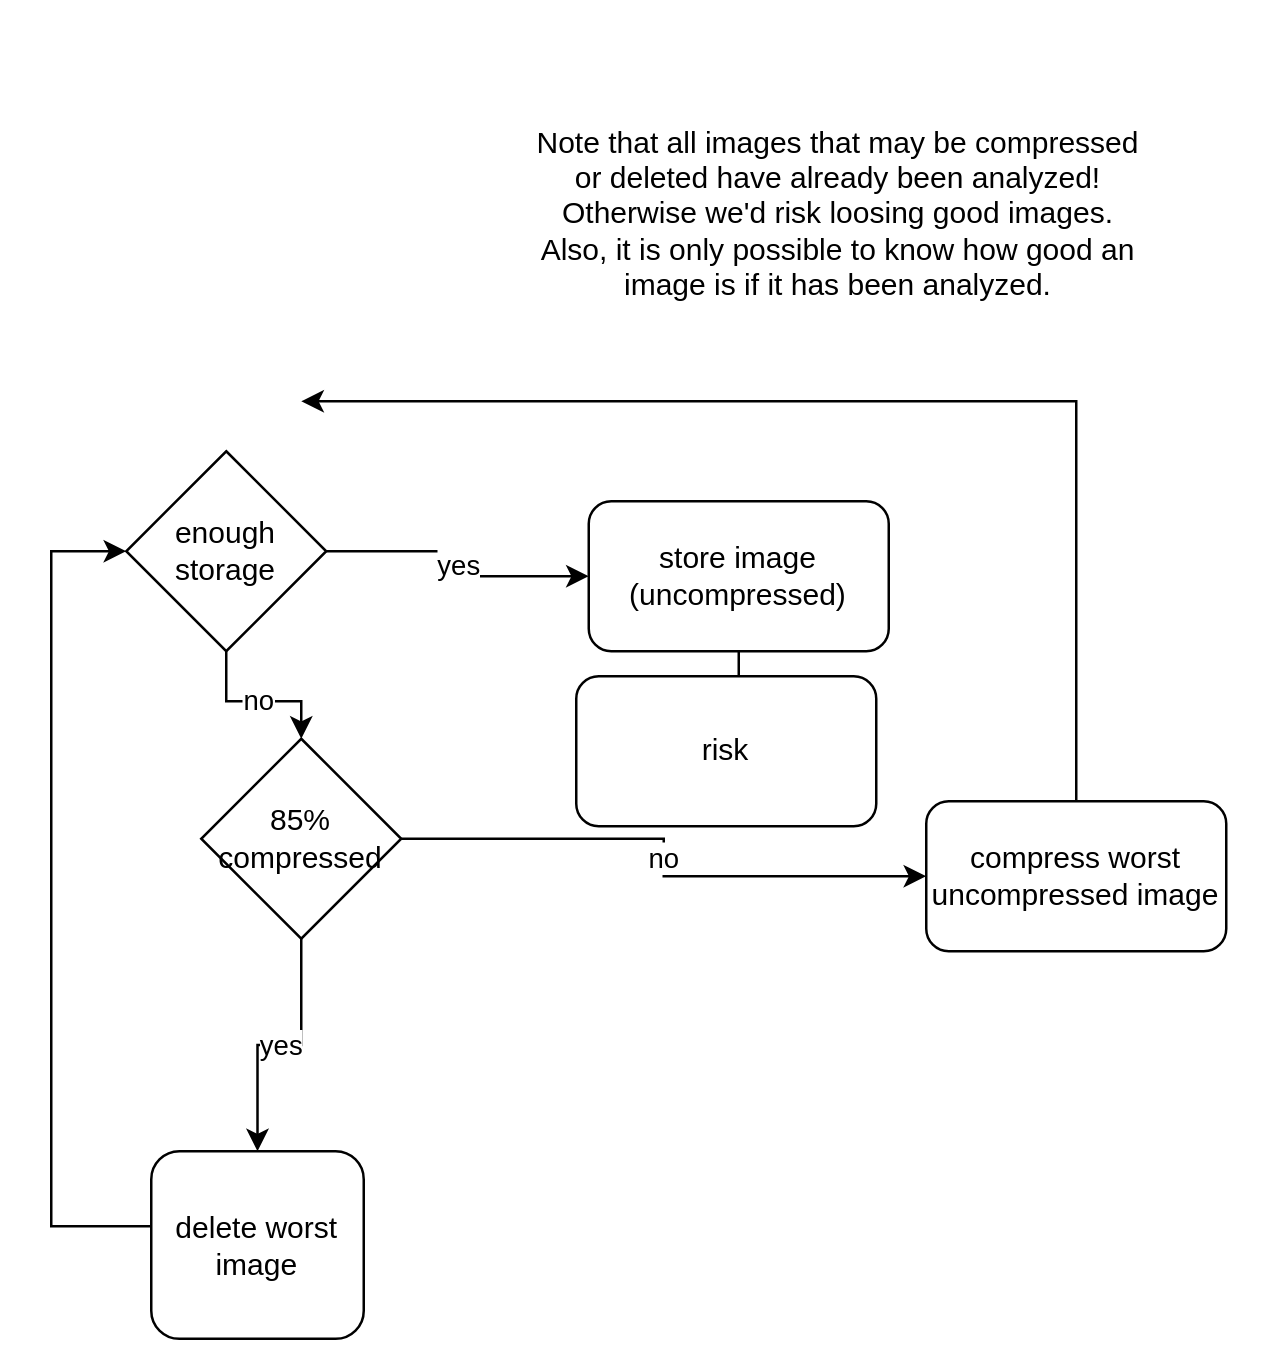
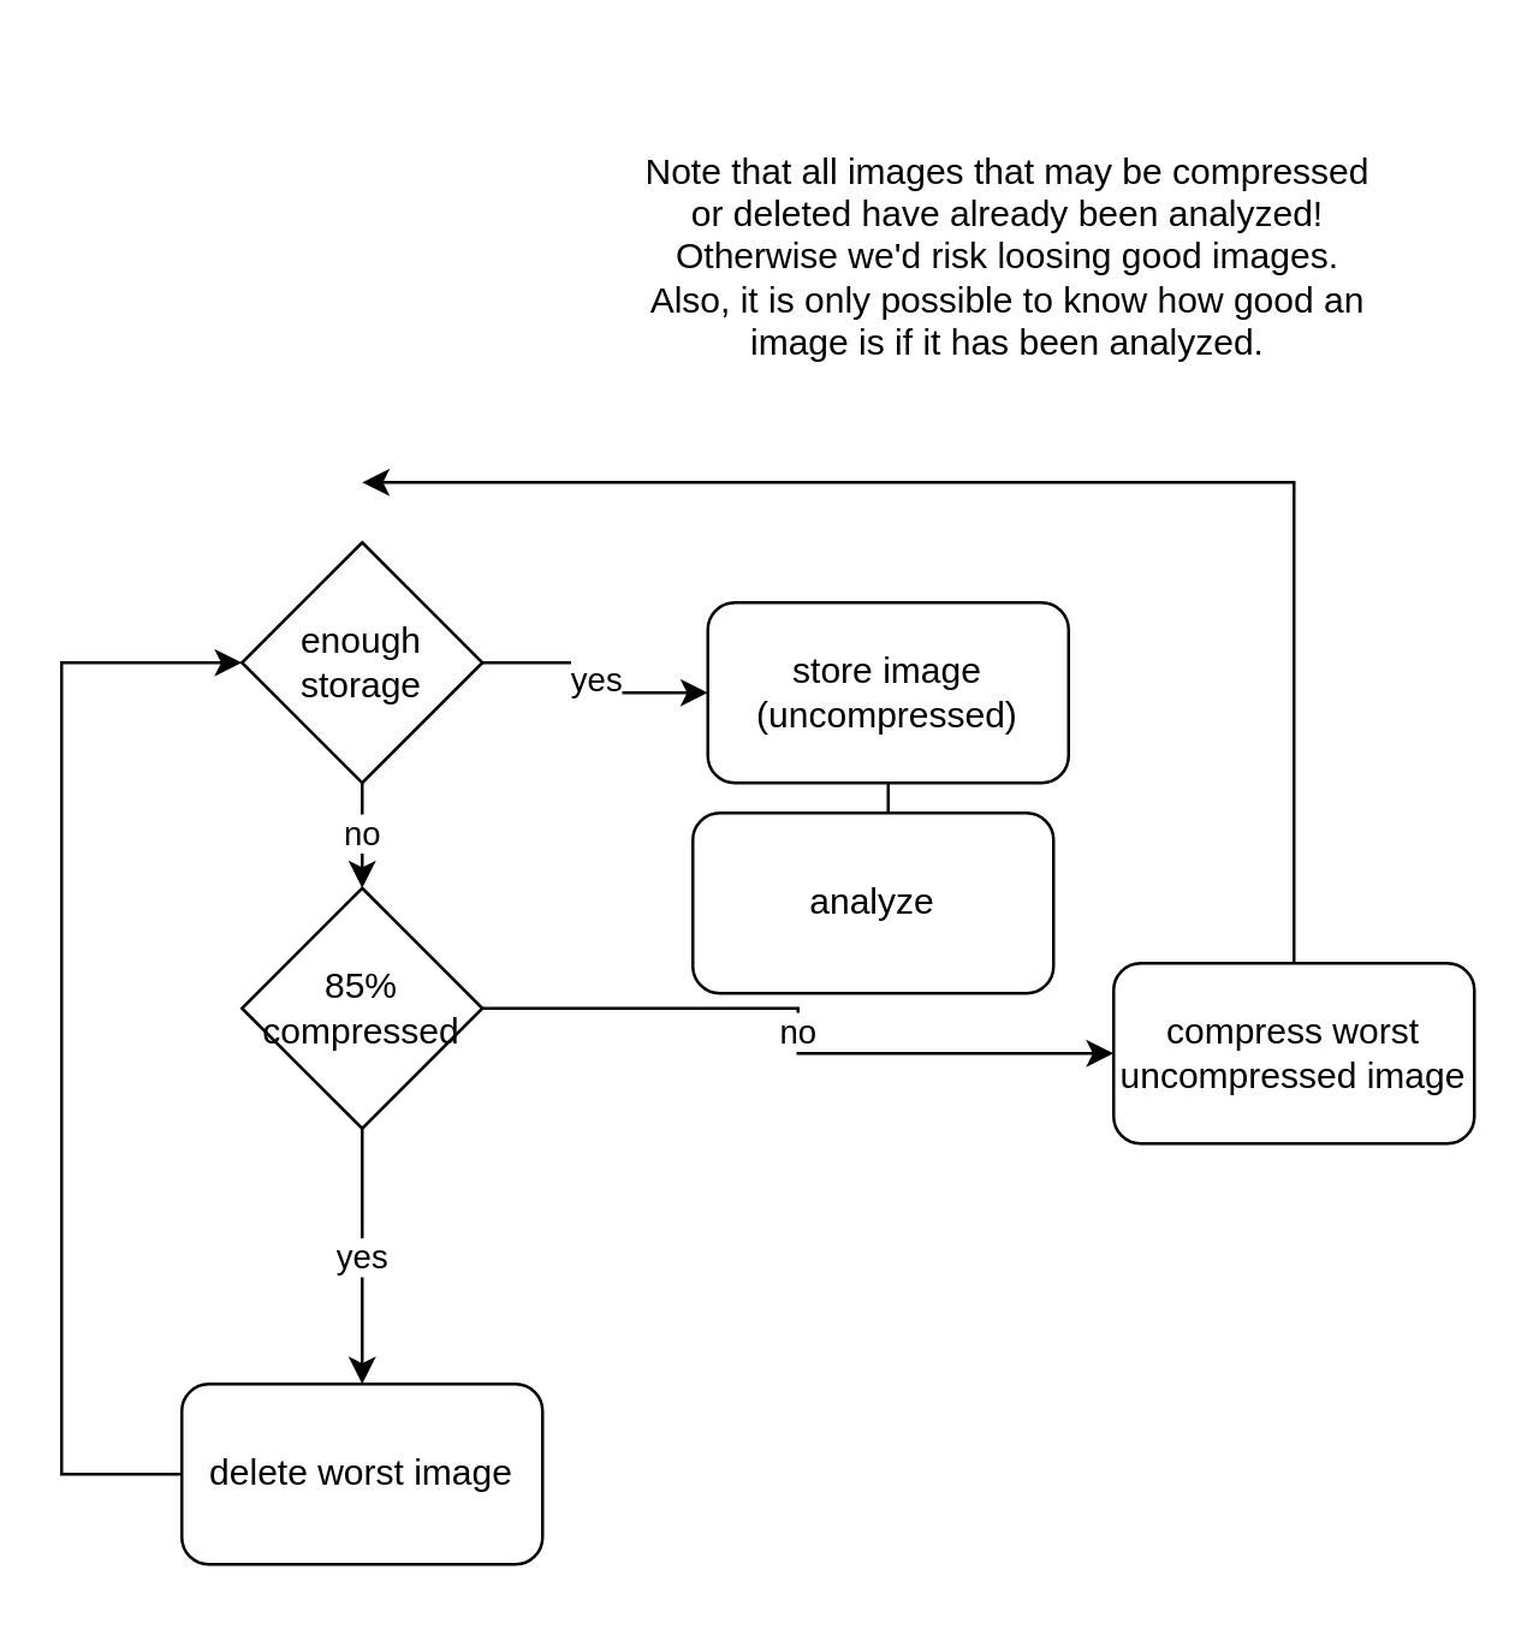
- <mxCell id="4" value="enough storage" style="rhombus;whiteSpace=wrap;html=1;" vertex="1" parent="1"><mxGeometry x="50" y="180" width="80" height="80" as="geometry" /></mxCell>
+ <mxCell id="4" value="enough storage" style="rhombus;whiteSpace=wrap;html=1;" vertex="1" parent="1"><mxGeometry x="80" y="180" width="80" height="80" as="geometry" /></mxCell>
- <mxCell id="14" value="risk" style="rounded=1;whiteSpace=wrap;html=1;" vertex="1" parent="1"><mxGeometry x="230" y="270" width="120" height="60" as="geometry" /></mxCell>
+ <mxCell id="14" value="analyze" style="rounded=1;whiteSpace=wrap;html=1;" vertex="1" parent="1"><mxGeometry x="230" y="270" width="120" height="60" as="geometry" /></mxCell>
- <mxCell id="11" value="delete worst image" style="rounded=1;whiteSpace=wrap;html=1;" vertex="1" parent="1"><mxGeometry x="60" y="460" width="85" height="75" as="geometry" /></mxCell>
+ <mxCell id="11" value="delete worst image" style="rounded=1;whiteSpace=wrap;html=1;" vertex="1" parent="1"><mxGeometry x="60" y="460" width="120" height="60" as="geometry" /></mxCell>
